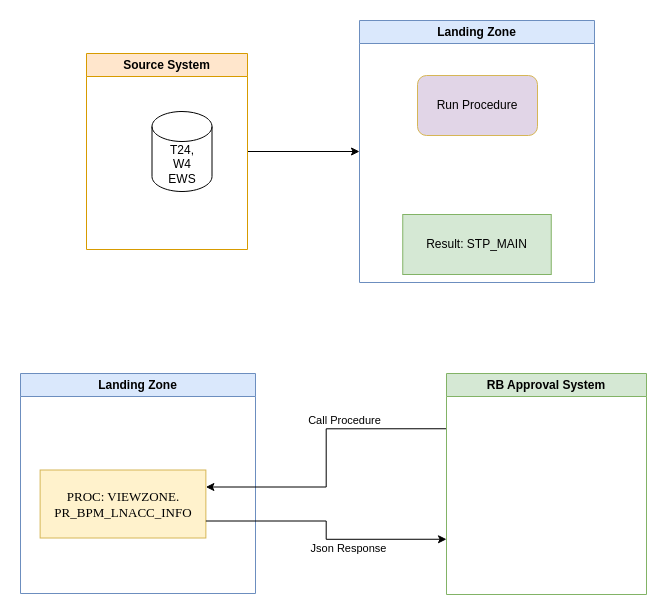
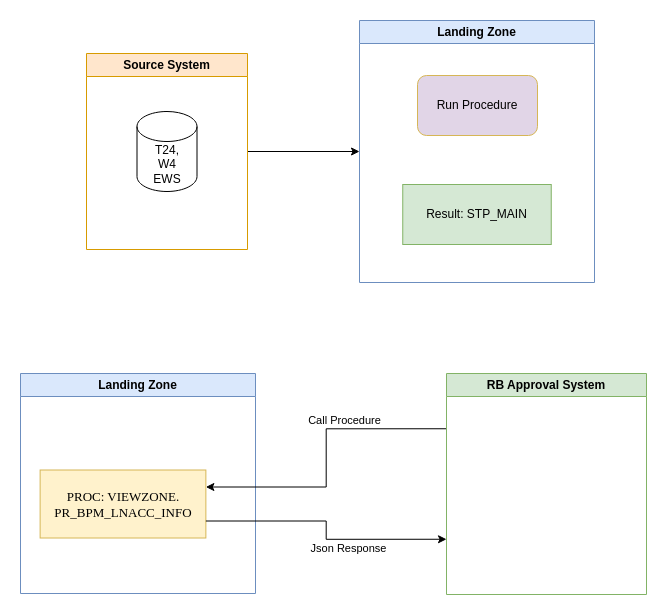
- <mxCell id="7" value="T24,&lt;br&gt;W4&lt;br&gt;EWS" style="shape=cylinder3;whiteSpace=wrap;html=1;boundedLbl=1;backgroundOutline=1;size=15;" parent="6" vertex="1"><mxGeometry x="65.5" y="58" width="60" height="80" as="geometry" /></mxCell>
+ <mxCell id="7" value="T24,&lt;br&gt;W4&lt;br&gt;EWS" style="shape=cylinder3;whiteSpace=wrap;html=1;boundedLbl=1;backgroundOutline=1;size=15;" parent="6" vertex="1"><mxGeometry x="50.5" y="58" width="60" height="80" as="geometry" /></mxCell>
- <mxCell id="4" value="Result: STP_MAIN" style="rounded=0;whiteSpace=wrap;html=1;fillColor=#d5e8d4;strokeColor=#82b366;" parent="2" vertex="1"><mxGeometry x="43.25" y="194" width="148.5" height="60" as="geometry" /></mxCell>
+ <mxCell id="4" value="Result: STP_MAIN" style="rounded=0;whiteSpace=wrap;html=1;fillColor=#d5e8d4;strokeColor=#82b366;" parent="2" vertex="1"><mxGeometry x="43.25" y="164" width="148.5" height="60" as="geometry" /></mxCell>
